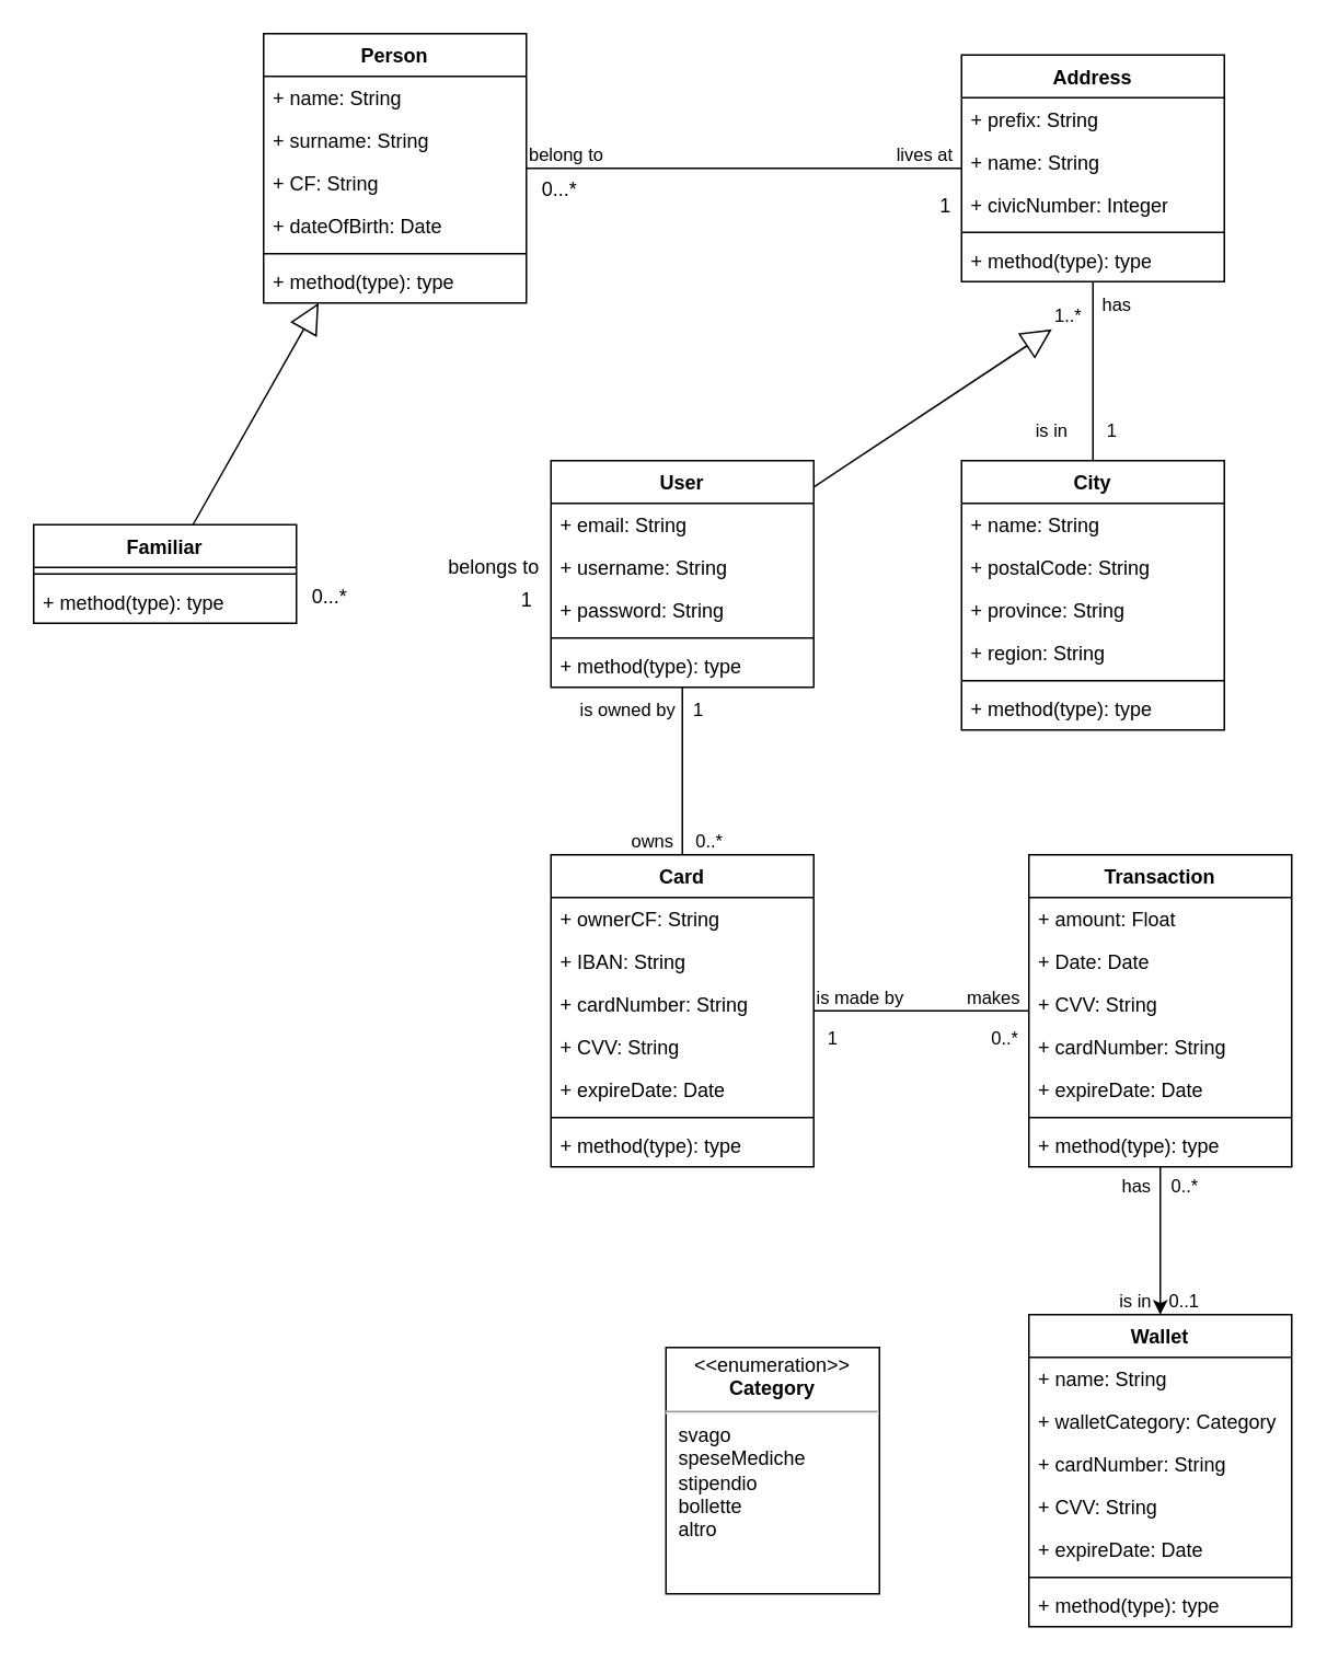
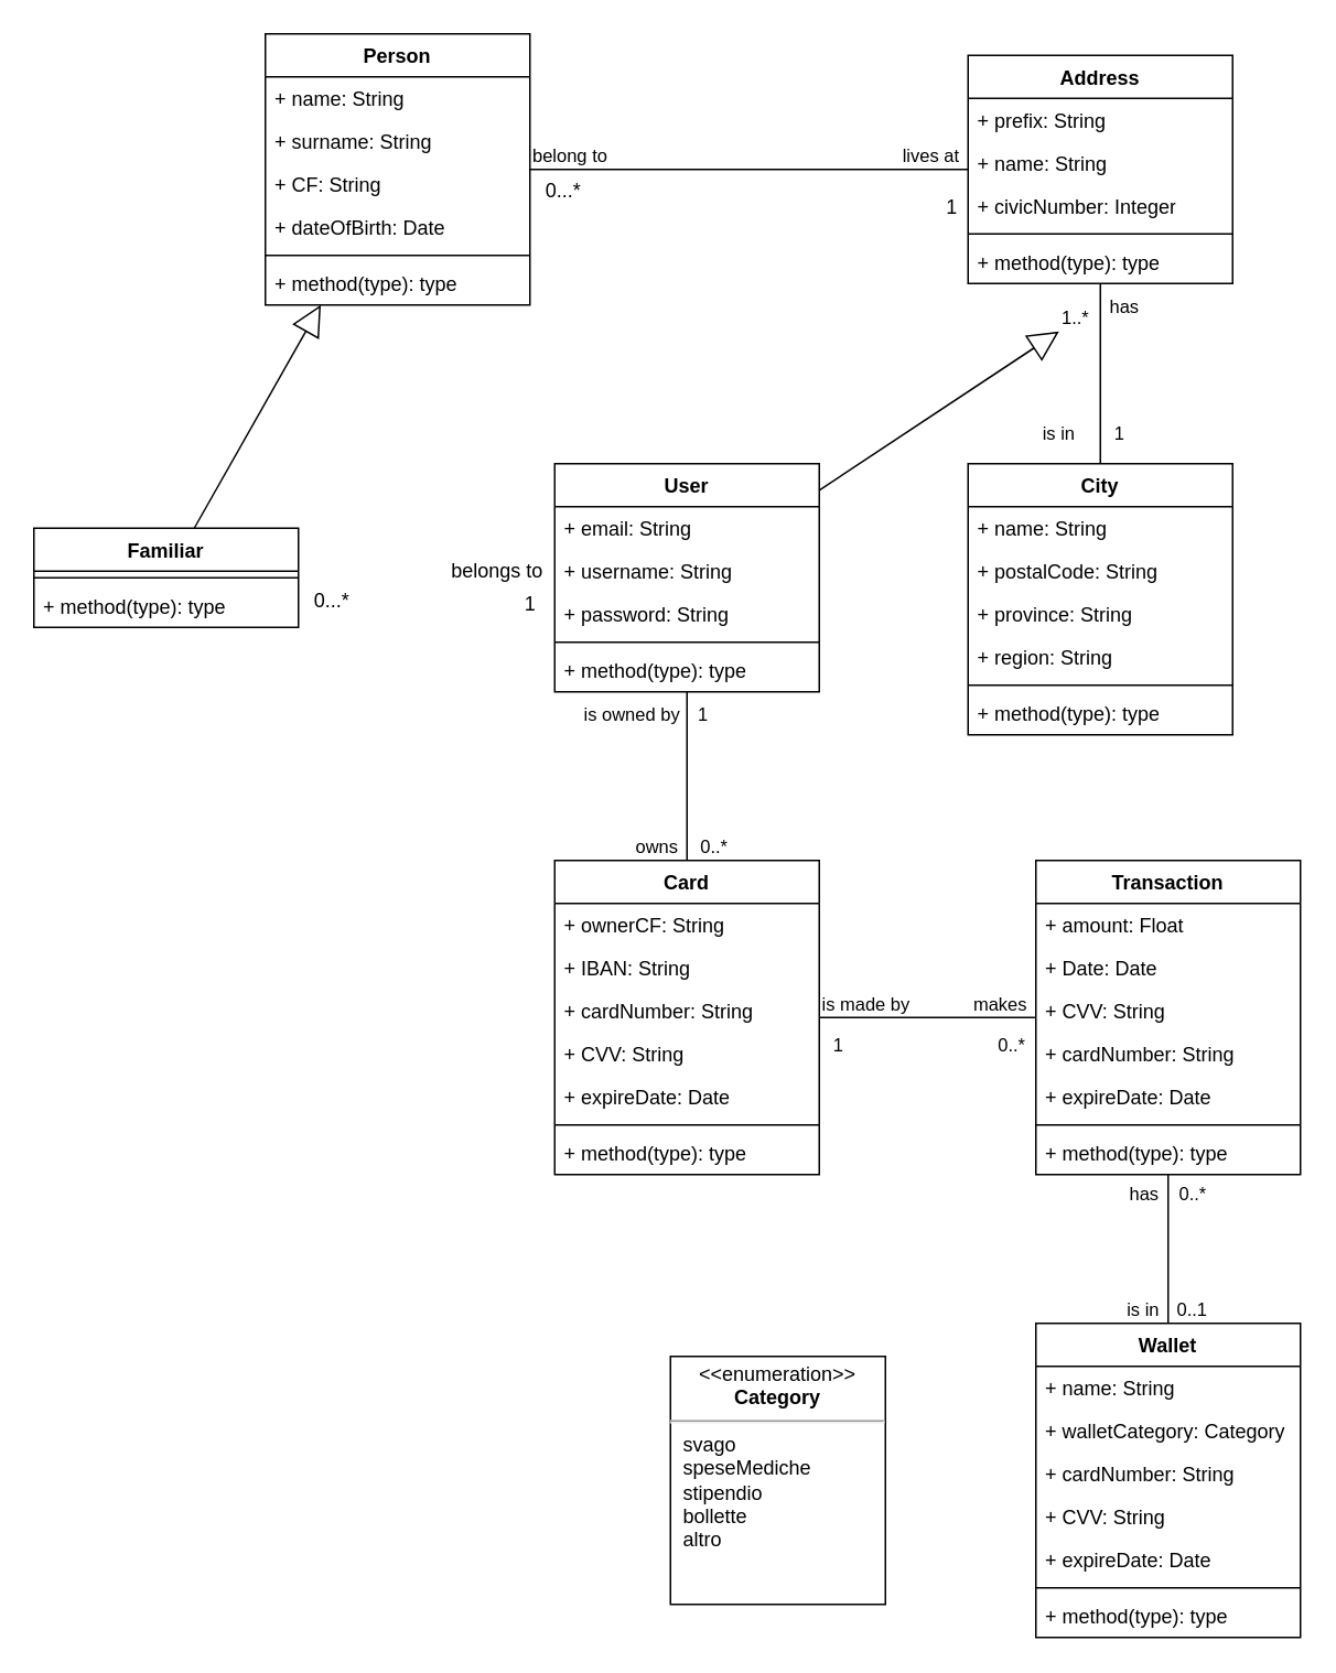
- <mxCell id="65" value="" style="endArrow=classic;html=1;edgeStyle=orthogonalEdgeStyle;rounded=0;" parent="1" source="54" target="23" edge="1"><mxGeometry relative="1" as="geometry"><mxPoint x="521" y="740" as="sourcePoint" /><mxPoint x="652" y="740" as="targetPoint" /></mxGeometry></mxCell>
+ <mxCell id="65" value="" style="endArrow=none;html=1;edgeStyle=orthogonalEdgeStyle;rounded=0;" parent="1" source="54" target="23" edge="1"><mxGeometry relative="1" as="geometry"><mxPoint x="521" y="740" as="sourcePoint" /><mxPoint x="652" y="740" as="targetPoint" /></mxGeometry></mxCell>
